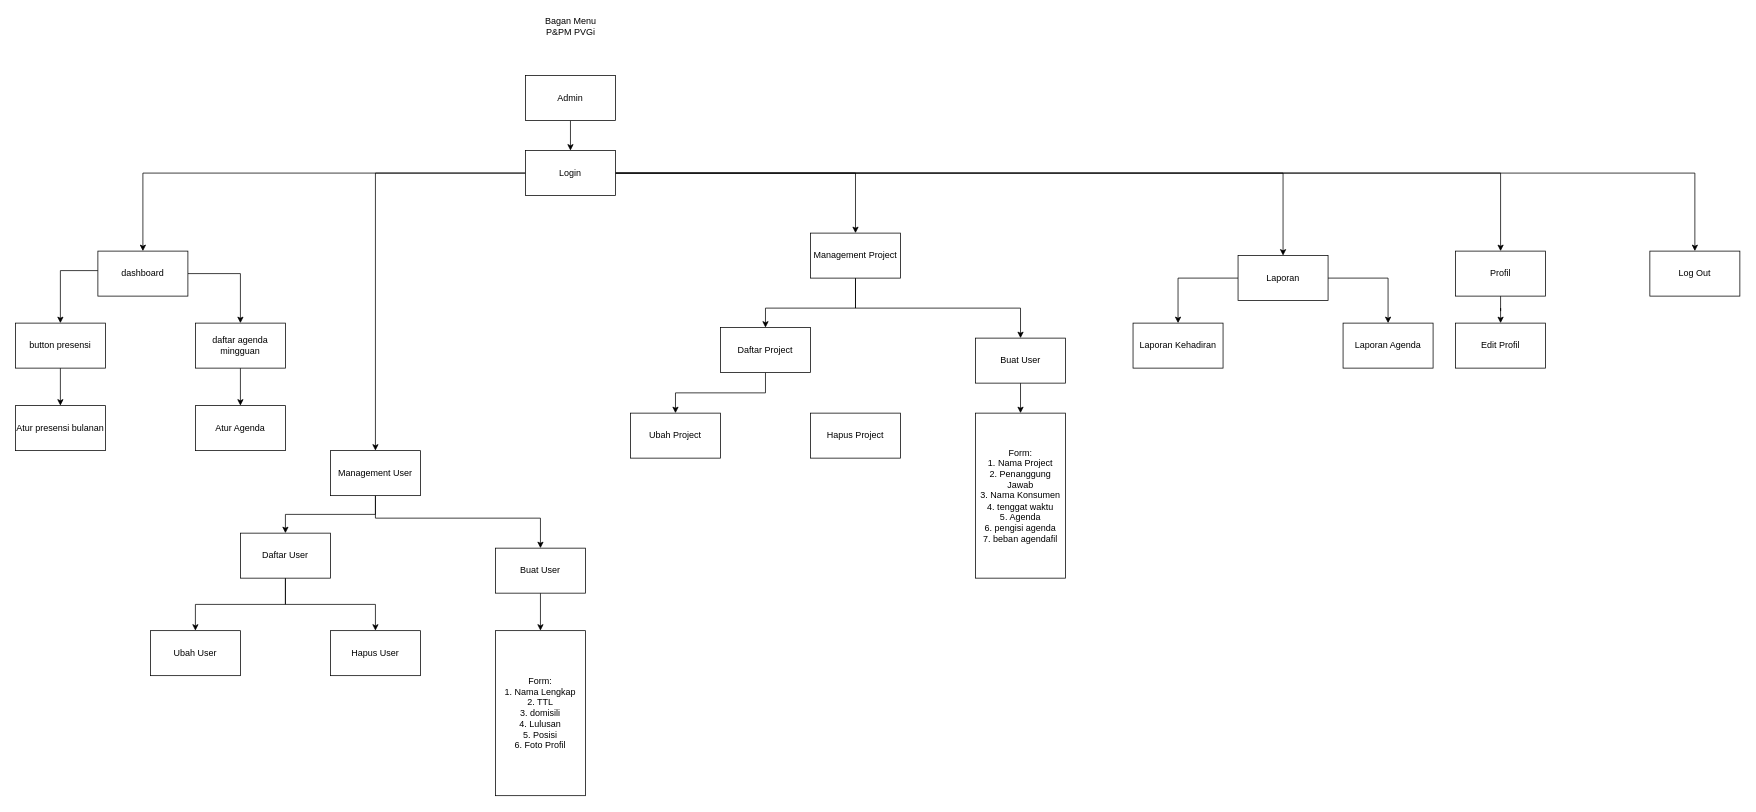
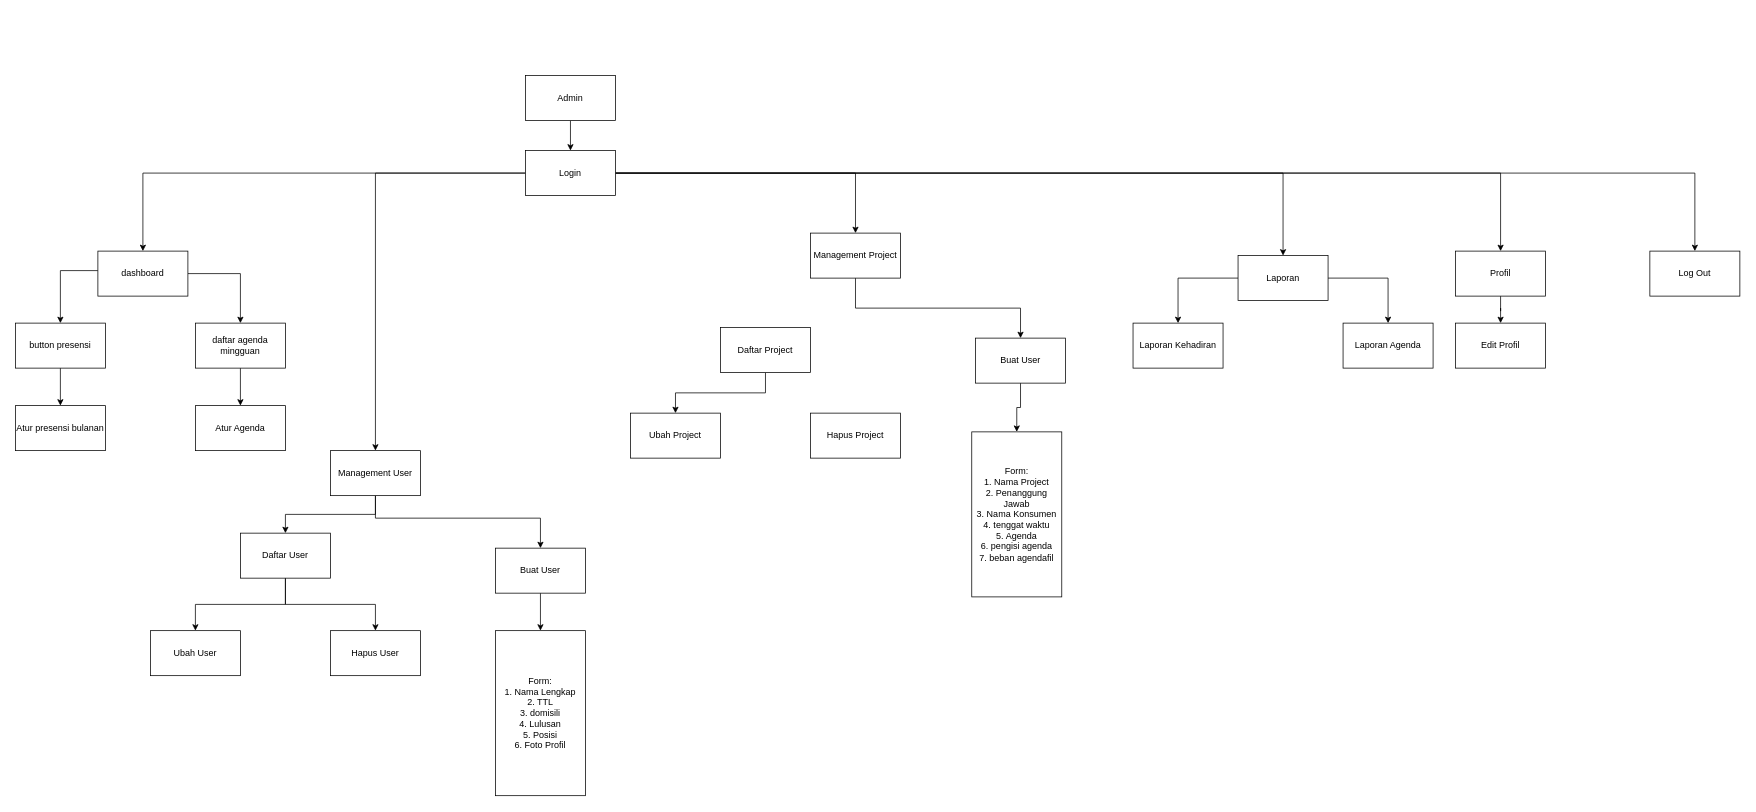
- <mxCell id="4" value="Bagan Menu&lt;br&gt;P&amp;amp;PM PVGi" style="text;html=1;align=center;verticalAlign=middle;resizable=0;points=[];autosize=1;strokeColor=none;" parent="1" vertex="1"><mxGeometry x="720" y="20" width="80" height="30" as="geometry" /></mxCell>
- <mxCell id="36" style="edgeStyle=orthogonalEdgeStyle;rounded=0;orthogonalLoop=1;jettySize=auto;html=1;entryX=0.5;entryY=0;entryDx=0;entryDy=0;" parent="1" source="38" target="40" edge="1"><mxGeometry relative="1" as="geometry"><Array as="points"><mxPoint x="1140" y="410" /><mxPoint x="1020" y="410" /></Array></mxGeometry></mxCell>
- <mxCell id="45" value="Form:&lt;br&gt;1. Nama Project&lt;br&gt;2. Penanggung Jawab&lt;br&gt;3. Nama Konsumen&lt;br&gt;4. tenggat waktu&lt;br&gt;5. Agenda&lt;br&gt;6. pengisi agenda&lt;br&gt;7. beban agendafil" style="rounded=0;whiteSpace=wrap;html=1;" parent="1" vertex="1"><mxGeometry x="1300" y="550" width="120" height="220" as="geometry" /></mxCell>
+ <mxCell id="45" value="Form:&lt;br&gt;1. Nama Project&lt;br&gt;2. Penanggung Jawab&lt;br&gt;3. Nama Konsumen&lt;br&gt;4. tenggat waktu&lt;br&gt;5. Agenda&lt;br&gt;6. pengisi agenda&lt;br&gt;7. beban agendafil" style="rounded=0;whiteSpace=wrap;html=1;" parent="1" vertex="1"><mxGeometry x="1295" y="575" width="120" height="220" as="geometry" /></mxCell>
